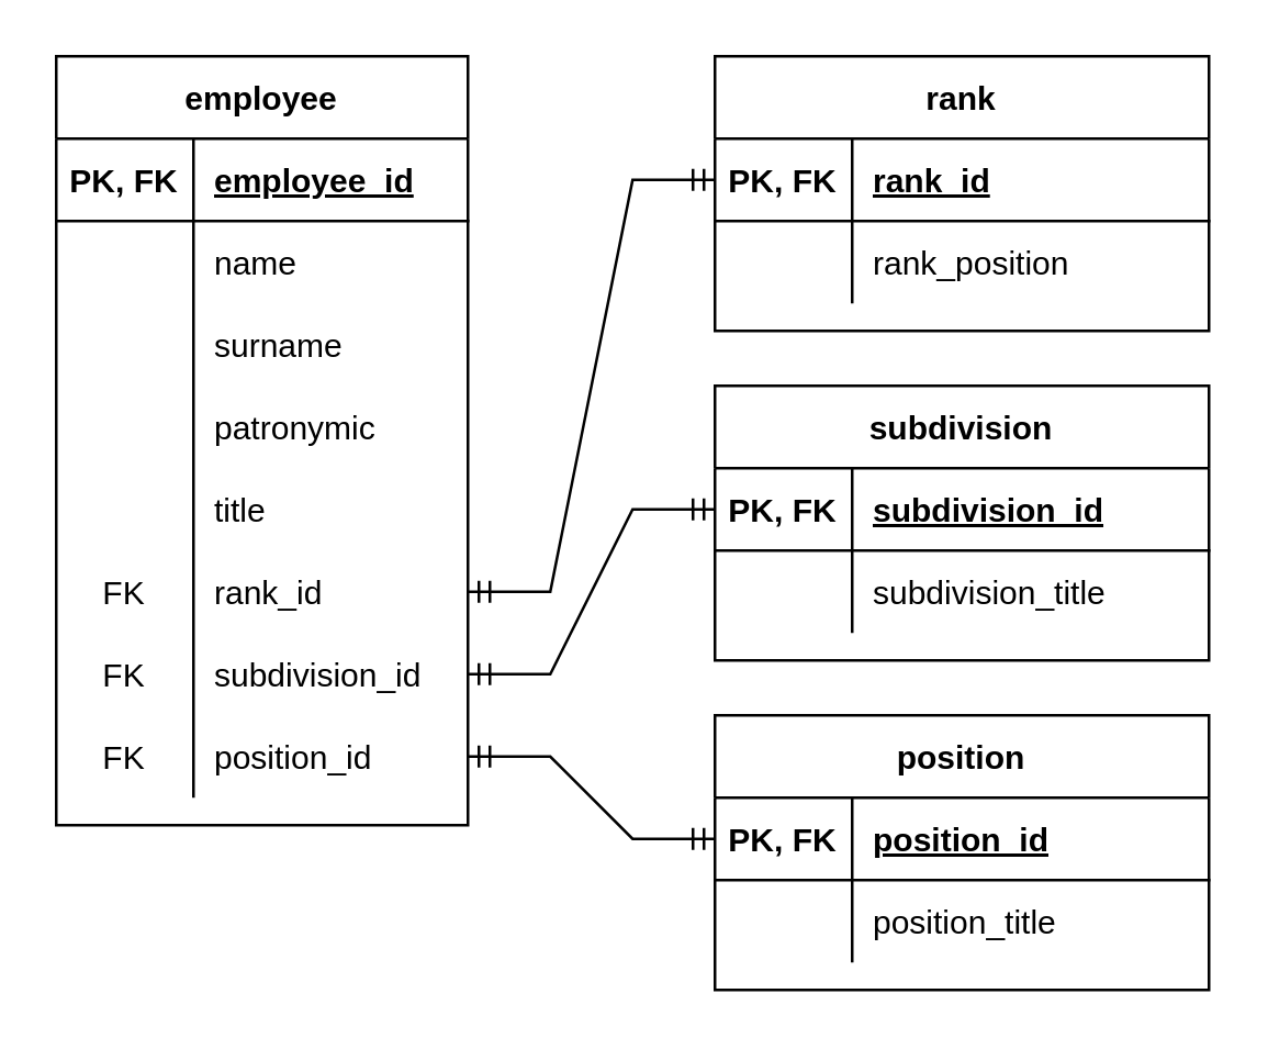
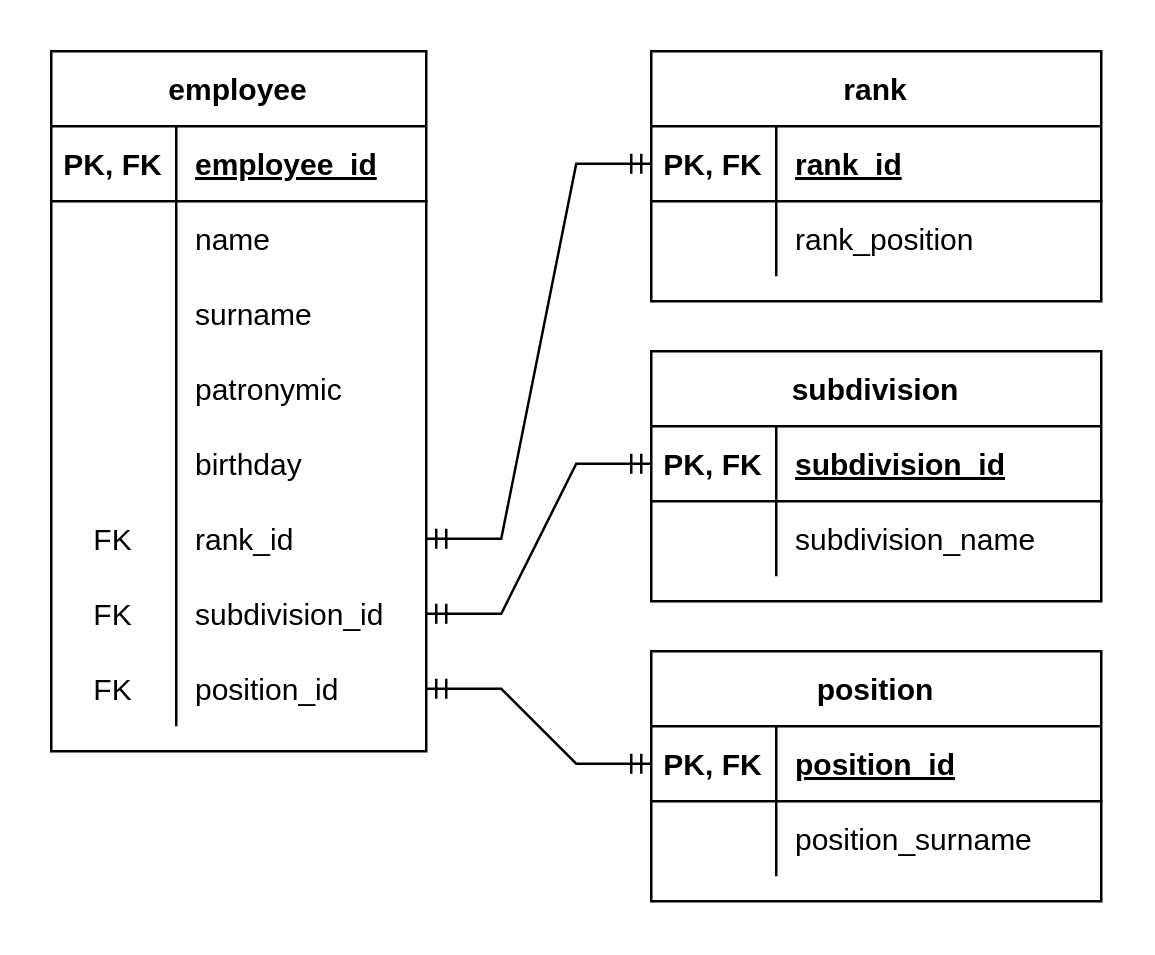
- <mxCell id="17" value="title" style="shape=partialRectangle;connectable=0;fillColor=none;top=0;left=0;bottom=0;right=0;align=left;spacingLeft=6;overflow=hidden;" vertex="1" parent="15"><mxGeometry x="50" width="100" height="30" as="geometry"><mxRectangle width="100" height="30" as="alternateBounds" /></mxGeometry></mxCell>
+ <mxCell id="17" value="birthday" style="shape=partialRectangle;connectable=0;fillColor=none;top=0;left=0;bottom=0;right=0;align=left;spacingLeft=6;overflow=hidden;" vertex="1" parent="15"><mxGeometry x="50" width="100" height="30" as="geometry"><mxRectangle width="100" height="30" as="alternateBounds" /></mxGeometry></mxCell>
- <mxCell id="40" value="subdivision_title" style="shape=partialRectangle;connectable=0;fillColor=none;top=0;left=0;bottom=0;right=0;align=left;spacingLeft=6;overflow=hidden;" vertex="1" parent="38"><mxGeometry x="50" width="130" height="30" as="geometry"><mxRectangle width="130" height="30" as="alternateBounds" /></mxGeometry></mxCell>
+ <mxCell id="40" value="subdivision_name" style="shape=partialRectangle;connectable=0;fillColor=none;top=0;left=0;bottom=0;right=0;align=left;spacingLeft=6;overflow=hidden;" vertex="1" parent="38"><mxGeometry x="50" width="130" height="30" as="geometry"><mxRectangle width="130" height="30" as="alternateBounds" /></mxGeometry></mxCell>
- <mxCell id="47" value="position_title" style="shape=partialRectangle;connectable=0;fillColor=none;top=0;left=0;bottom=0;right=0;align=left;spacingLeft=6;overflow=hidden;" vertex="1" parent="45"><mxGeometry x="50" width="130" height="30" as="geometry"><mxRectangle width="130" height="30" as="alternateBounds" /></mxGeometry></mxCell>
+ <mxCell id="47" value="position_surname" style="shape=partialRectangle;connectable=0;fillColor=none;top=0;left=0;bottom=0;right=0;align=left;spacingLeft=6;overflow=hidden;" vertex="1" parent="45"><mxGeometry x="50" width="130" height="30" as="geometry"><mxRectangle width="130" height="30" as="alternateBounds" /></mxGeometry></mxCell>
